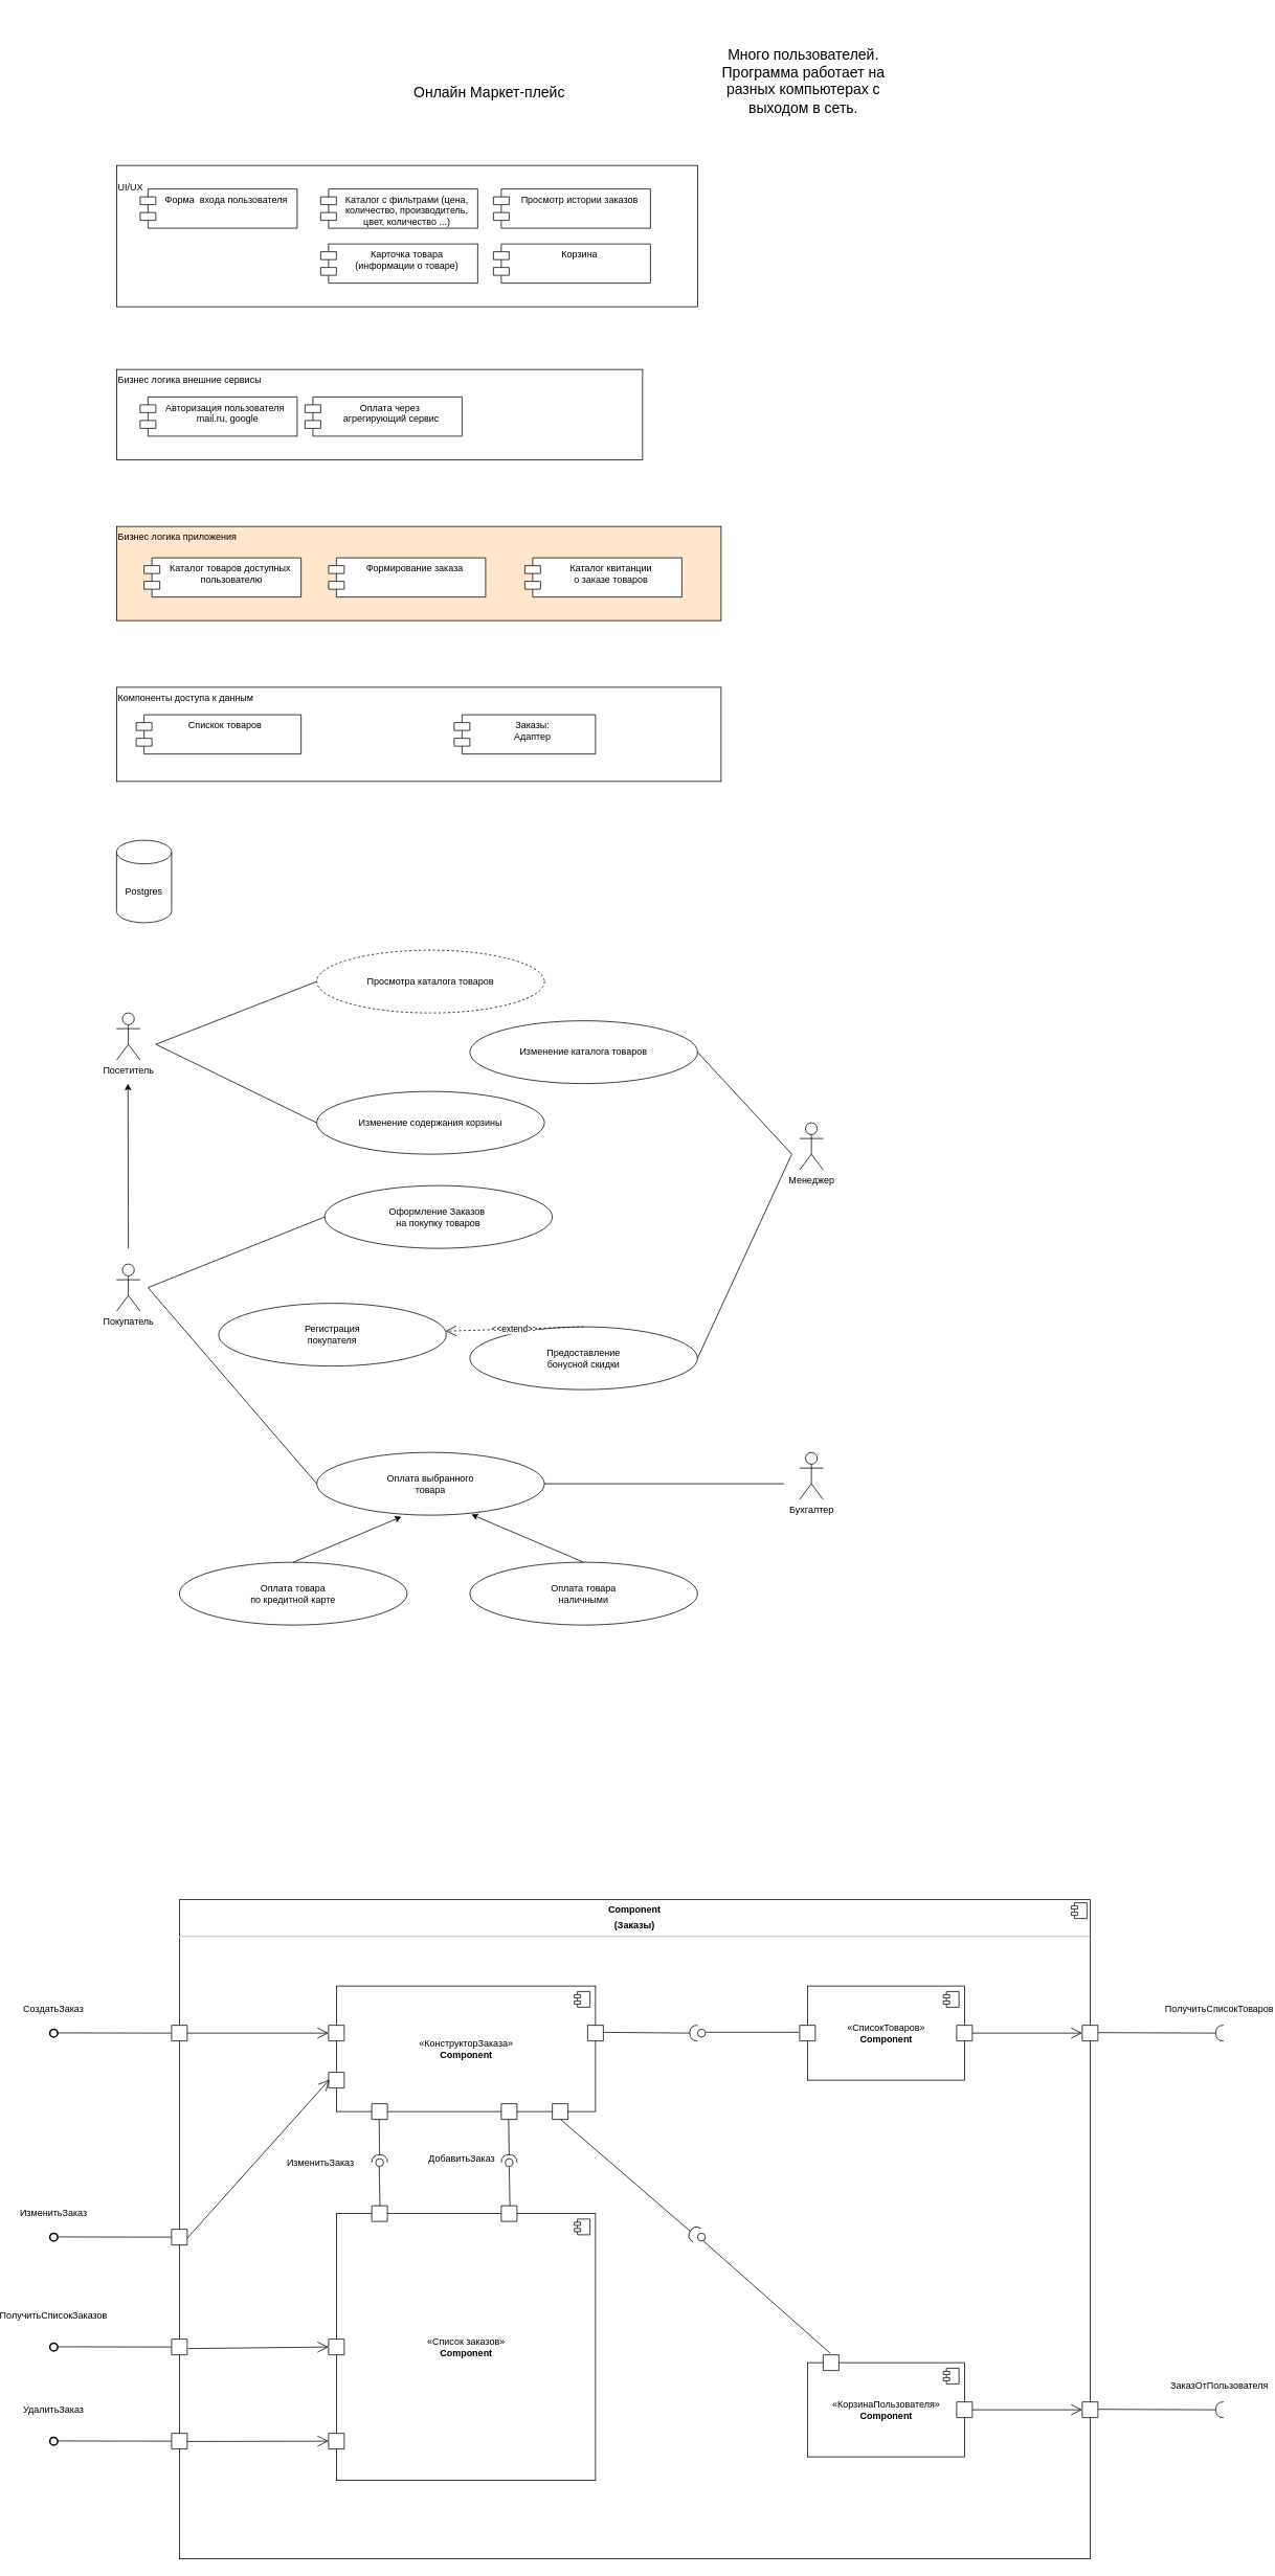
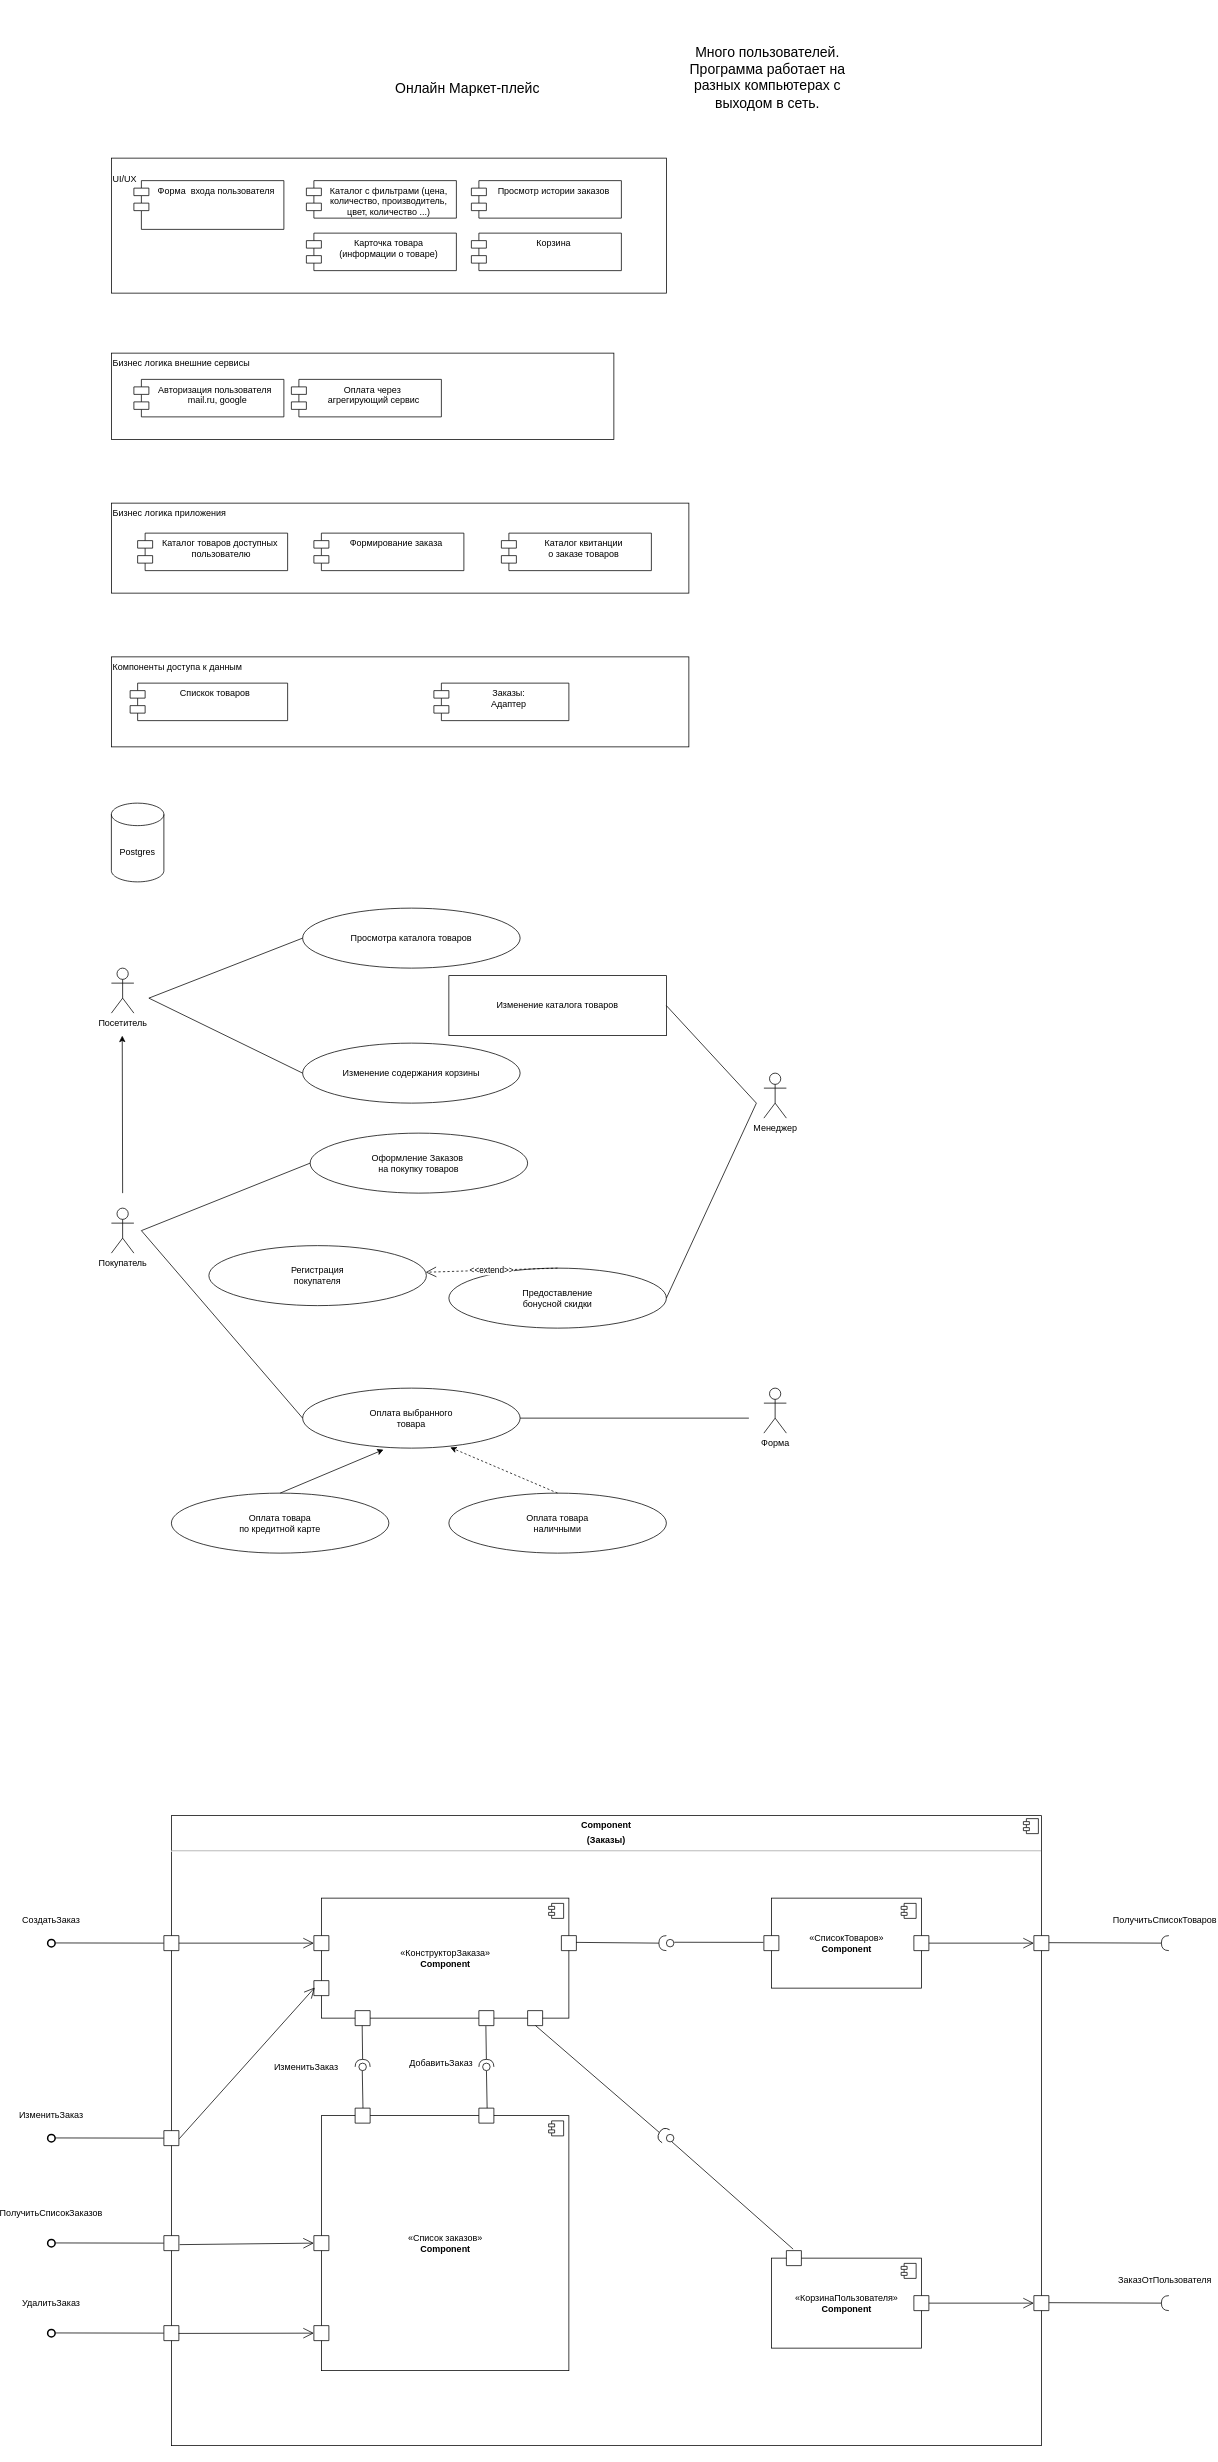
- <mxCell id="13" value="Форма  входа пользователя" style="shape=module;align=left;spacingLeft=20;align=center;verticalAlign=top;" parent="1" vertex="1"><mxGeometry x="170" y="240" width="200" height="50" as="geometry" /></mxCell>
+ <mxCell id="13" value="Форма  входа пользователя" style="shape=module;align=left;spacingLeft=20;align=center;verticalAlign=top;" parent="1" vertex="1"><mxGeometry x="170" y="240" width="200" height="65" as="geometry" /></mxCell>
- <mxCell id="8" value="&lt;div&gt;Бизнес логика приложения&amp;nbsp;&lt;/div&gt;&lt;div&gt;&lt;br&gt;&lt;/div&gt;" style="rounded=0;whiteSpace=wrap;html=1;align=left;verticalAlign=top;fillColor=#ffe6cc;" parent="1" vertex="1"><mxGeometry x="140" y="670" width="770" height="120" as="geometry" /></mxCell>
+ <mxCell id="8" value="&lt;div&gt;Бизнес логика приложения&amp;nbsp;&lt;/div&gt;&lt;div&gt;&lt;br&gt;&lt;/div&gt;" style="rounded=0;whiteSpace=wrap;html=1;align=left;verticalAlign=top;" parent="1" vertex="1"><mxGeometry x="140" y="670" width="770" height="120" as="geometry" /></mxCell>
- <mxCell id="12" value="Просмотра каталога товаров" style="ellipse;whiteSpace=wrap;html=1;dashed=1;" parent="1" vertex="1"><mxGeometry x="395" y="1210" width="290" height="80" as="geometry" /></mxCell>
+ <mxCell id="12" value="Просмотра каталога товаров" style="ellipse;whiteSpace=wrap;html=1;" parent="1" vertex="1"><mxGeometry x="395" y="1210" width="290" height="80" as="geometry" /></mxCell>
- <mxCell id="25" value="Изменение каталога товаров" style="ellipse;whiteSpace=wrap;html=1;" parent="1" vertex="1"><mxGeometry x="590" y="1300" width="290" height="80" as="geometry" /></mxCell>
+ <mxCell id="25" value="Изменение каталога товаров" style="whiteSpace=wrap;html=1;rounded=0;" parent="1" vertex="1"><mxGeometry x="590" y="1300" width="290" height="80" as="geometry" /></mxCell>
- <mxCell id="27" value="Бухгалтер" style="shape=umlActor;verticalLabelPosition=bottom;verticalAlign=top;html=1;outlineConnect=0;" parent="1" vertex="1"><mxGeometry x="1010" y="1850" width="30" height="60" as="geometry" /></mxCell>
+ <mxCell id="27" value="Форма" style="shape=umlActor;verticalLabelPosition=bottom;verticalAlign=top;html=1;outlineConnect=0;" parent="1" vertex="1"><mxGeometry x="1010" y="1850" width="30" height="60" as="geometry" /></mxCell>
- <mxCell id="44" value="" style="endArrow=classic;html=1;entryX=0.679;entryY=0.988;entryDx=0;entryDy=0;entryPerimeter=0;exitX=0.5;exitY=0;exitDx=0;exitDy=0;" parent="1" source="33" target="31" edge="1"><mxGeometry width="50" height="50" relative="1" as="geometry"><mxPoint x="710" y="2220" as="sourcePoint" /><mxPoint x="760" y="2170" as="targetPoint" /></mxGeometry></mxCell>
+ <mxCell id="44" value="" style="endArrow=classic;html=1;entryX=0.679;entryY=0.988;entryDx=0;entryDy=0;entryPerimeter=0;exitX=0.5;exitY=0;exitDx=0;exitDy=0;dashed=1;" parent="1" source="33" target="31" edge="1"><mxGeometry width="50" height="50" relative="1" as="geometry"><mxPoint x="710" y="2220" as="sourcePoint" /><mxPoint x="760" y="2170" as="targetPoint" /></mxGeometry></mxCell>
